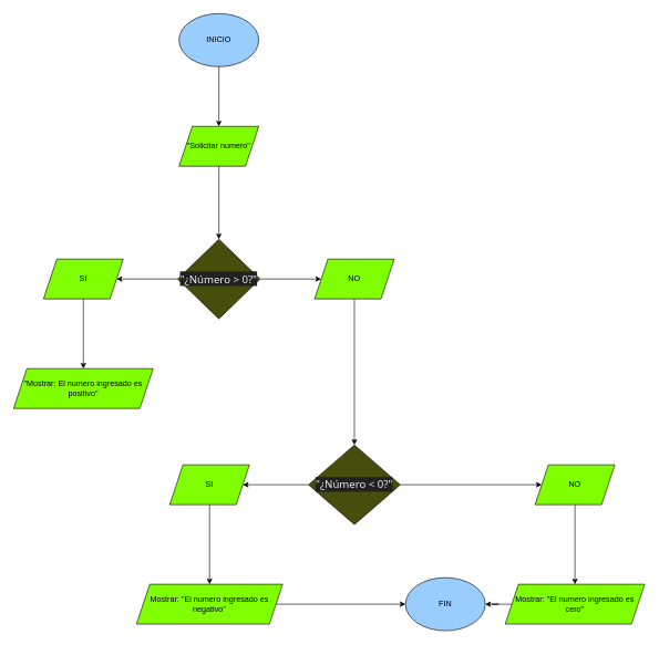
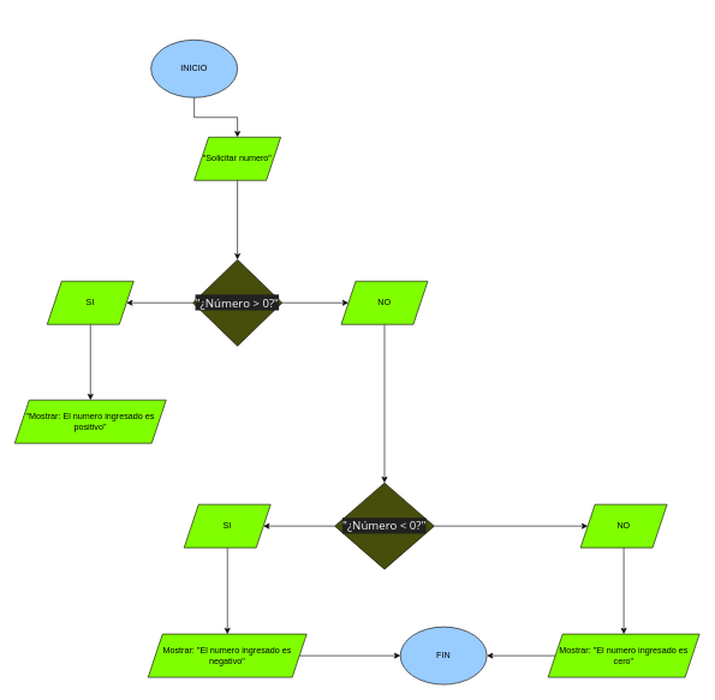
- <mxCell id="3" value="INICIO" style="ellipse;whiteSpace=wrap;html=1;fillColor=#99CCFF;" vertex="1" parent="1"><mxGeometry x="269" y="20" width="120" height="80" as="geometry" /></mxCell>
+ <mxCell id="3" value="INICIO" style="ellipse;whiteSpace=wrap;html=1;fillColor=#99CCFF;" vertex="1" parent="1"><mxGeometry x="209" y="55" width="120" height="80" as="geometry" /></mxCell>
- <mxCell id="25" value="FIN" style="ellipse;whiteSpace=wrap;html=1;fillColor=#99CCFF;" vertex="1" parent="1"><mxGeometry x="610" y="870" width="120" height="80" as="geometry" /></mxCell>
+ <mxCell id="25" value="FIN" style="ellipse;whiteSpace=wrap;html=1;fillColor=#99CCFF;" vertex="1" parent="1"><mxGeometry x="555" y="870" width="120" height="80" as="geometry" /></mxCell>
